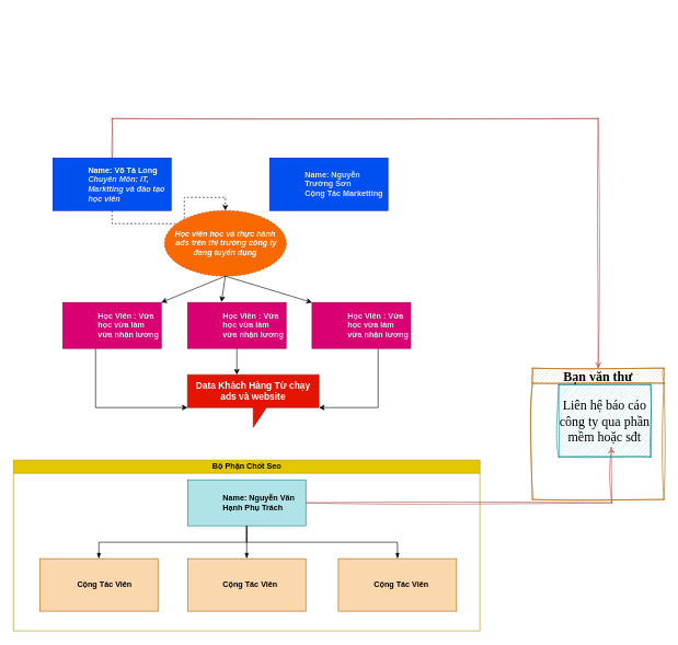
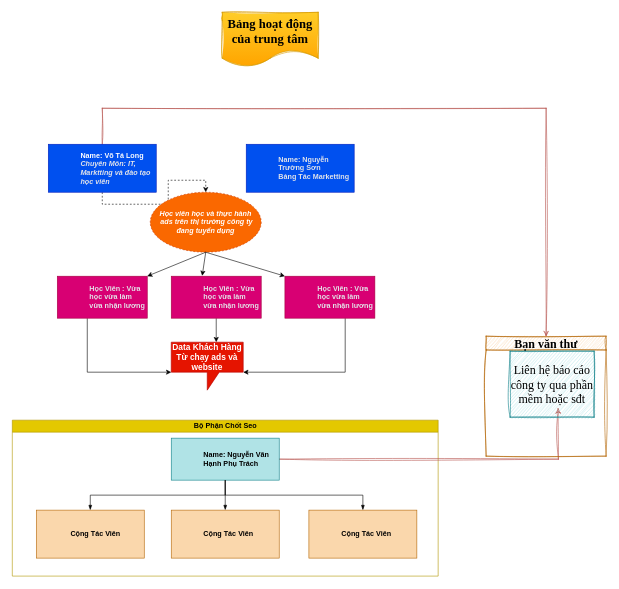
+ <mxCell id="28" value="&lt;b&gt;&lt;font style=&quot;font-size: 21px;&quot;&gt;Bảng hoạt động của trung tâm&lt;/font&gt;&lt;/b&gt;" style="shape=document;whiteSpace=wrap;html=1;boundedLbl=1;sketch=1;hachureGap=4;jiggle=2;curveFitting=1;fontFamily=Architects Daughter;fontSource=https%3A%2F%2Ffonts.googleapis.com%2Fcss%3Ffamily%3DArchitects%2BDaughter;fontSize=20;fillColor=#ffcd28;gradientColor=#ffa500;strokeColor=#d79b00;" vertex="1" parent="1"><mxGeometry x="370" y="20" width="160" height="90" as="geometry" /></mxCell>
- <mxCell id="24" value="&lt;font style=&quot;border-color: var(--border-color);&quot; color=&quot;#e2e4e9&quot;&gt;Name: Nguyễn Trường Sơn&lt;br&gt;Cộng Tác Marketting&lt;br style=&quot;border-color: var(--border-color);&quot;&gt;&lt;/font&gt;" style="label;image=https://cdn3.iconfinder.com/data/icons/user-avatars-1/512/users-9-2-128.png;whiteSpace=wrap;html=1;rounded=0;glass=0;treeFolding=1;treeMoving=1;fillColor=#0050ef;fontColor=#ffffff;strokeColor=#001DBC;" vertex="1" parent="1"><mxGeometry x="410" y="240" width="180" height="80" as="geometry" /></mxCell>
+ <mxCell id="24" value="&lt;font style=&quot;border-color: var(--border-color);&quot; color=&quot;#e2e4e9&quot;&gt;Name: Nguyễn Trường Sơn&lt;br&gt;Bảng Tác Marketting&lt;br style=&quot;border-color: var(--border-color);&quot;&gt;&lt;/font&gt;" style="label;image=https://cdn3.iconfinder.com/data/icons/user-avatars-1/512/users-9-2-128.png;whiteSpace=wrap;html=1;rounded=0;glass=0;treeFolding=1;treeMoving=1;fillColor=#0050ef;fontColor=#ffffff;strokeColor=#001DBC;" vertex="1" parent="1"><mxGeometry x="410" y="240" width="180" height="80" as="geometry" /></mxCell>
- <mxCell id="25" value="&lt;b&gt;&lt;font style=&quot;font-size: 14px;&quot;&gt;Data Khách Hàng Từ chạy ads và website&lt;/font&gt;&lt;/b&gt;" style="shape=callout;whiteSpace=wrap;html=1;perimeter=calloutPerimeter;fillColor=#e51400;fontColor=#ffffff;strokeColor=#B20000;" vertex="1" parent="1"><mxGeometry x="285" y="570" width="200" height="80" as="geometry" /></mxCell>
+ <mxCell id="25" value="&lt;b&gt;&lt;font style=&quot;font-size: 14px;&quot;&gt;Data Khách Hàng Từ chạy ads và website&lt;/font&gt;&lt;/b&gt;" style="shape=callout;whiteSpace=wrap;html=1;perimeter=calloutPerimeter;fillColor=#e51400;fontColor=#ffffff;strokeColor=#B20000;" vertex="1" parent="1"><mxGeometry x="285" y="570" width="120" height="80" as="geometry" /></mxCell>
